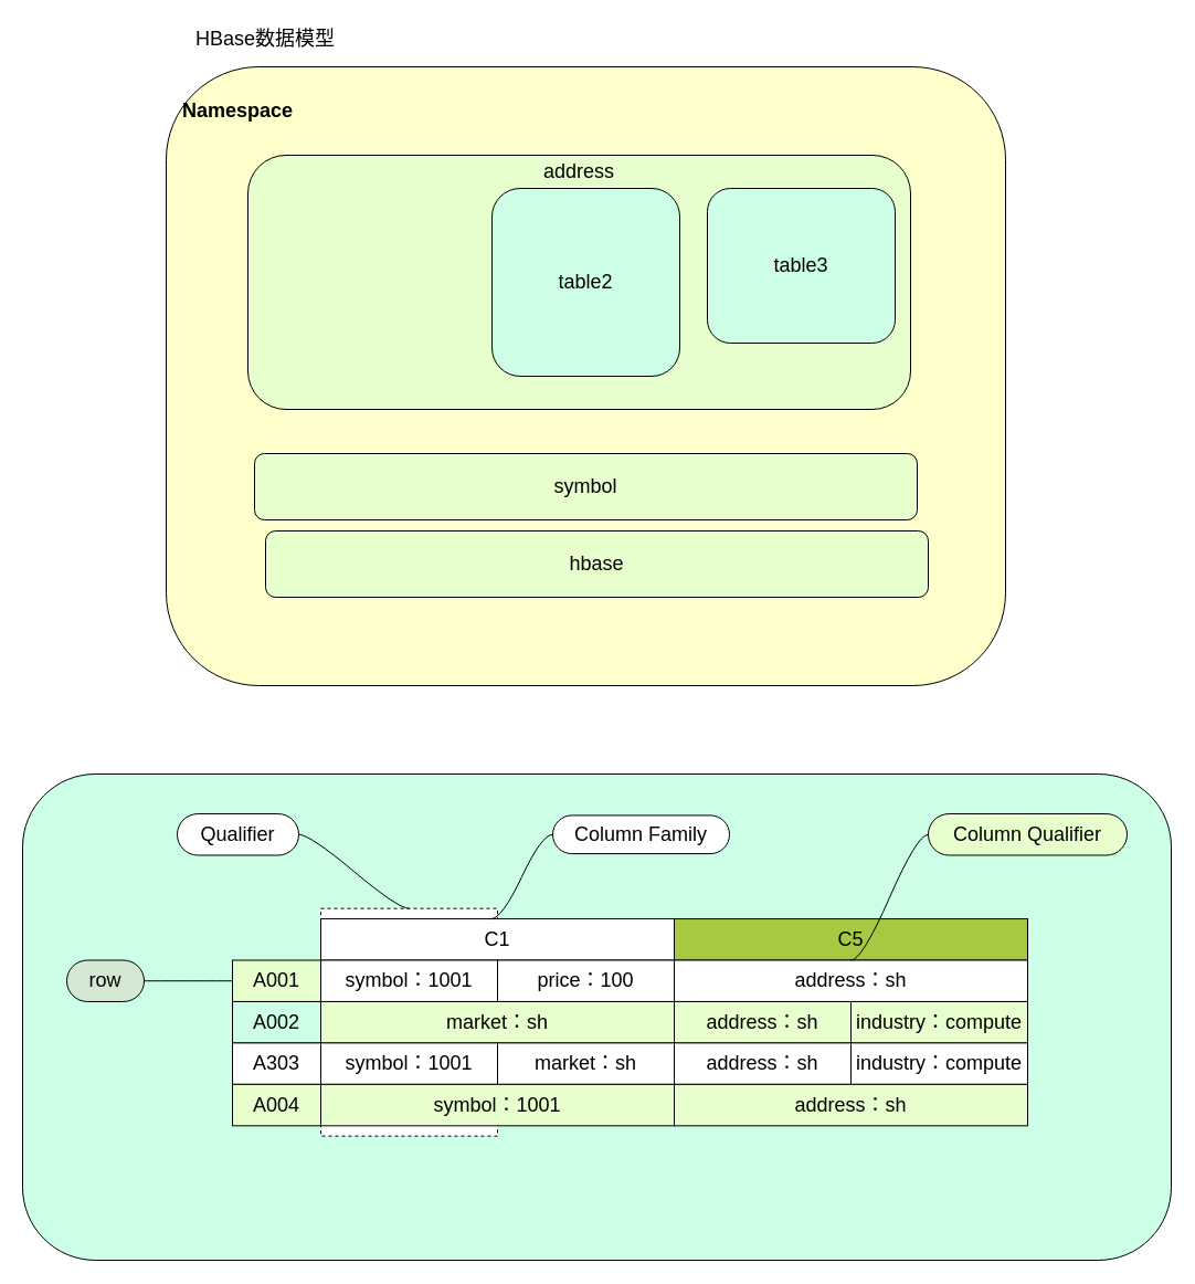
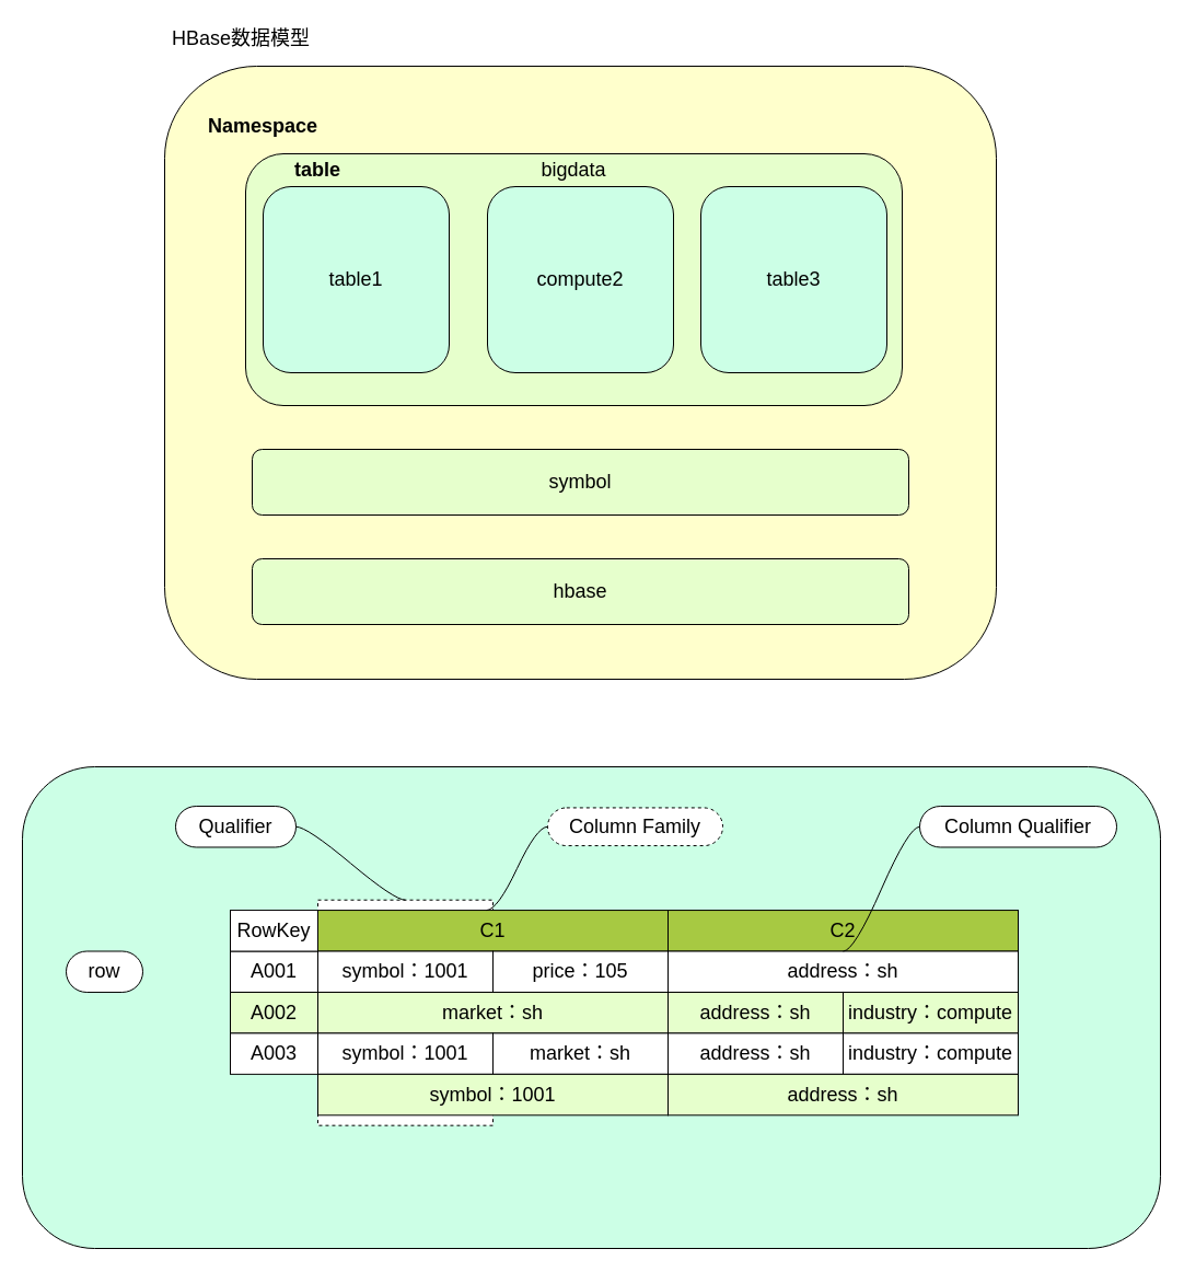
- <mxCell id="35" value="&lt;font style=&quot;font-size: 18px;&quot;&gt;HBase数据模型&lt;/font&gt;" style="text;html=1;strokeColor=none;fillColor=none;align=center;verticalAlign=middle;whiteSpace=wrap;rounded=0;" vertex="1" parent="1"><mxGeometry x="170" y="20" width="140" height="30" as="geometry" /></mxCell>
+ <mxCell id="35" value="&lt;font style=&quot;font-size: 18px;&quot;&gt;HBase数据模型&lt;/font&gt;" style="text;html=1;strokeColor=none;fillColor=none;align=center;verticalAlign=middle;whiteSpace=wrap;rounded=0;" vertex="1" parent="1"><mxGeometry x="150" width="140" height="30" as="geometry" y="20" /></mxCell>
- <mxCell id="36" value="&lt;font style=&quot;font-size: 18px;&quot;&gt;&lt;b&gt;Namespace&lt;/b&gt;&lt;/font&gt;" style="text;html=1;strokeColor=none;fillColor=none;align=center;verticalAlign=middle;whiteSpace=wrap;rounded=0;" vertex="1" parent="1"><mxGeometry x="165" y="85" width="100" height="30" as="geometry" /></mxCell>
+ <mxCell id="36" value="&lt;font style=&quot;font-size: 18px;&quot;&gt;&lt;b&gt;Namespace&lt;/b&gt;&lt;/font&gt;" style="text;html=1;strokeColor=none;fillColor=none;align=center;verticalAlign=middle;whiteSpace=wrap;rounded=0;" vertex="1" parent="1"><mxGeometry x="190" y="100" width="100" height="30" as="geometry" /></mxCell>
+ <mxCell id="42" value="&lt;font style=&quot;font-size: 18px;&quot;&gt;&lt;b&gt;table&lt;/b&gt;&lt;/font&gt;" style="text;html=1;strokeColor=none;fillColor=none;align=center;verticalAlign=middle;whiteSpace=wrap;rounded=0;" vertex="1" parent="1"><mxGeometry x="260" y="140" width="60" height="30" as="geometry" /></mxCell>
- <mxCell id="40" value="&lt;font style=&quot;font-size: 18px;&quot;&gt;address&lt;/font&gt;" style="text;html=1;strokeColor=none;fillColor=none;align=center;verticalAlign=middle;whiteSpace=wrap;rounded=0;" vertex="1" parent="1"><mxGeometry x="494" y="140" width="60" height="30" as="geometry" /></mxCell>
+ <mxCell id="40" value="&lt;font style=&quot;font-size: 18px;&quot;&gt;bigdata&lt;/font&gt;" style="text;html=1;strokeColor=none;fillColor=none;align=center;verticalAlign=middle;whiteSpace=wrap;rounded=0;" vertex="1" parent="1"><mxGeometry x="494" y="140" width="60" height="30" as="geometry" /></mxCell>
- <mxCell id="44" value="&lt;font style=&quot;font-size: 18px;&quot;&gt;table3&lt;/font&gt;" style="rounded=1;whiteSpace=wrap;html=1;fillColor=#CCFFE6;" vertex="1" parent="1"><mxGeometry x="640" y="170" width="170" height="140" as="geometry" /></mxCell>
+ <mxCell id="44" value="&lt;font style=&quot;font-size: 18px;&quot;&gt;table3&lt;/font&gt;" style="rounded=1;whiteSpace=wrap;html=1;fillColor=#CCFFE6;" vertex="1" parent="1"><mxGeometry x="640" y="170" width="170" height="170" as="geometry" /></mxCell>
+ <mxCell id="41" value="&lt;font style=&quot;font-size: 18px;&quot;&gt;table1&lt;/font&gt;" style="rounded=1;whiteSpace=wrap;html=1;fillColor=#CCFFE6;" vertex="1" parent="1"><mxGeometry x="240" y="170" width="170" height="170" as="geometry" /></mxCell>
- <mxCell id="43" value="&lt;font style=&quot;font-size: 18px;&quot;&gt;table2&lt;/font&gt;" style="rounded=1;whiteSpace=wrap;html=1;fillColor=#CCFFE6;" vertex="1" parent="1"><mxGeometry x="445" y="170" width="170" height="170" as="geometry" /></mxCell>
+ <mxCell id="43" value="&lt;font style=&quot;font-size: 18px;&quot;&gt;compute2&lt;/font&gt;" style="rounded=1;whiteSpace=wrap;html=1;fillColor=#CCFFE6;" vertex="1" parent="1"><mxGeometry x="445" y="170" width="170" height="170" as="geometry" /></mxCell>
- <mxCell id="37" value="&lt;font style=&quot;font-size: 18px;&quot;&gt;hbase&lt;/font&gt;" style="rounded=1;whiteSpace=wrap;html=1;fillColor=#E6FFCC;" vertex="1" parent="1"><mxGeometry x="240" y="480" width="600" height="60" as="geometry" /></mxCell>
+ <mxCell id="37" value="&lt;font style=&quot;font-size: 18px;&quot;&gt;hbase&lt;/font&gt;" style="rounded=1;whiteSpace=wrap;html=1;fillColor=#E6FFCC;" vertex="1" parent="1"><mxGeometry x="230" y="510" width="600" height="60" as="geometry" /></mxCell>
- <mxCell id="28" value="&lt;p data-pm-slice=&quot;1 1 []&quot;&gt;&lt;font style=&quot;font-size: 18px;&quot;&gt;Column Family&lt;/font&gt;&lt;/p&gt;" style="whiteSpace=wrap;html=1;rounded=1;arcSize=50;align=center;verticalAlign=middle;strokeWidth=1;autosize=1;spacing=4;treeFolding=1;treeMoving=1;newEdgeStyle={&quot;edgeStyle&quot;:&quot;entityRelationEdgeStyle&quot;,&quot;startArrow&quot;:&quot;none&quot;,&quot;endArrow&quot;:&quot;none&quot;,&quot;segment&quot;:10,&quot;curved&quot;:1,&quot;sourcePerimeterSpacing&quot;:0,&quot;targetPerimeterSpacing&quot;:0};" vertex="1" parent="2"><mxGeometry x="480" y="37.447" width="160" height="34.638" as="geometry" /></mxCell>
+ <mxCell id="28" value="&lt;p data-pm-slice=&quot;1 1 []&quot;&gt;&lt;font style=&quot;font-size: 18px;&quot;&gt;Column Family&lt;/font&gt;&lt;/p&gt;" style="whiteSpace=wrap;html=1;rounded=1;arcSize=50;align=center;verticalAlign=middle;strokeWidth=1;autosize=1;spacing=4;treeFolding=1;treeMoving=1;newEdgeStyle={&quot;edgeStyle&quot;:&quot;entityRelationEdgeStyle&quot;,&quot;startArrow&quot;:&quot;none&quot;,&quot;endArrow&quot;:&quot;none&quot;,&quot;segment&quot;:10,&quot;curved&quot;:1,&quot;sourcePerimeterSpacing&quot;:0,&quot;targetPerimeterSpacing&quot;:0};dashed=1;" vertex="1" parent="2"><mxGeometry x="480" y="37.447" width="160" height="34.638" as="geometry" /></mxCell>
- <mxCell id="30" value="&lt;p data-pm-slice=&quot;1 1 []&quot;&gt;&lt;font style=&quot;font-size: 18px;&quot;&gt;Column Qualifier&lt;/font&gt;&lt;/p&gt;" style="whiteSpace=wrap;html=1;rounded=1;arcSize=50;align=center;verticalAlign=middle;strokeWidth=1;autosize=1;spacing=4;treeFolding=1;treeMoving=1;newEdgeStyle={&quot;edgeStyle&quot;:&quot;entityRelationEdgeStyle&quot;,&quot;startArrow&quot;:&quot;none&quot;,&quot;endArrow&quot;:&quot;none&quot;,&quot;segment&quot;:10,&quot;curved&quot;:1,&quot;sourcePerimeterSpacing&quot;:0,&quot;targetPerimeterSpacing&quot;:0};fillColor=#e6ffcc;" vertex="1" parent="2"><mxGeometry x="820" y="36.043" width="180" height="37.447" as="geometry" /></mxCell>
+ <mxCell id="30" value="&lt;p data-pm-slice=&quot;1 1 []&quot;&gt;&lt;font style=&quot;font-size: 18px;&quot;&gt;Column Qualifier&lt;/font&gt;&lt;/p&gt;" style="whiteSpace=wrap;html=1;rounded=1;arcSize=50;align=center;verticalAlign=middle;strokeWidth=1;autosize=1;spacing=4;treeFolding=1;treeMoving=1;newEdgeStyle={&quot;edgeStyle&quot;:&quot;entityRelationEdgeStyle&quot;,&quot;startArrow&quot;:&quot;none&quot;,&quot;endArrow&quot;:&quot;none&quot;,&quot;segment&quot;:10,&quot;curved&quot;:1,&quot;sourcePerimeterSpacing&quot;:0,&quot;targetPerimeterSpacing&quot;:0};" vertex="1" parent="2"><mxGeometry x="820" y="36.043" width="180" height="37.447" as="geometry" /></mxCell>
+ <mxCell id="17" value="&lt;font style=&quot;font-size: 18px;&quot;&gt;RowKey&lt;/font&gt;" style="rounded=0;whiteSpace=wrap;html=1;" vertex="1" parent="5"><mxGeometry width="80" height="37.447" as="geometry" /></mxCell>
- <mxCell id="6" value="&lt;font style=&quot;font-size: 18px;&quot;&gt;C1&lt;/font&gt;" style="rounded=0;whiteSpace=wrap;html=1;fillColor=#ffffff;" vertex="1" parent="5"><mxGeometry x="80" width="320" height="37.447" as="geometry" /></mxCell>
+ <mxCell id="6" value="&lt;font style=&quot;font-size: 18px;&quot;&gt;C1&lt;/font&gt;" style="rounded=0;whiteSpace=wrap;html=1;fillColor=#A7C942;" vertex="1" parent="5"><mxGeometry x="80" width="320" height="37.447" as="geometry" /></mxCell>
- <mxCell id="19" value="&lt;font style=&quot;font-size: 18px;&quot;&gt;C5&lt;/font&gt;" style="rounded=0;whiteSpace=wrap;html=1;fillColor=#A7C942;" vertex="1" parent="18"><mxGeometry width="320" height="37.447" as="geometry" /></mxCell>
+ <mxCell id="19" value="&lt;font style=&quot;font-size: 18px;&quot;&gt;C2&lt;/font&gt;" style="rounded=0;whiteSpace=wrap;html=1;fillColor=#A7C942;" vertex="1" parent="18"><mxGeometry width="320" height="37.447" as="geometry" /></mxCell>
- <mxCell id="26" value="&lt;font style=&quot;font-size: 18px;&quot;&gt;row&lt;/font&gt;" style="whiteSpace=wrap;html=1;rounded=1;arcSize=50;align=center;verticalAlign=middle;strokeWidth=1;autosize=1;spacing=4;treeFolding=1;treeMoving=1;newEdgeStyle={&quot;edgeStyle&quot;:&quot;entityRelationEdgeStyle&quot;,&quot;startArrow&quot;:&quot;none&quot;,&quot;endArrow&quot;:&quot;none&quot;,&quot;segment&quot;:10,&quot;curved&quot;:1,&quot;sourcePerimeterSpacing&quot;:0,&quot;targetPerimeterSpacing&quot;:0};fillColor=#d5e8d4;" vertex="1" parent="2"><mxGeometry x="40" y="168.511" width="70" height="37.447" as="geometry" /></mxCell>
+ <mxCell id="26" value="&lt;font style=&quot;font-size: 18px;&quot;&gt;row&lt;/font&gt;" style="whiteSpace=wrap;html=1;rounded=1;arcSize=50;align=center;verticalAlign=middle;strokeWidth=1;autosize=1;spacing=4;treeFolding=1;treeMoving=1;newEdgeStyle={&quot;edgeStyle&quot;:&quot;entityRelationEdgeStyle&quot;,&quot;startArrow&quot;:&quot;none&quot;,&quot;endArrow&quot;:&quot;none&quot;,&quot;segment&quot;:10,&quot;curved&quot;:1,&quot;sourcePerimeterSpacing&quot;:0,&quot;targetPerimeterSpacing&quot;:0};" vertex="1" parent="2"><mxGeometry x="40" y="168.511" width="70" height="37.447" as="geometry" /></mxCell>
- <mxCell id="27" value="" style="edgeStyle=entityRelationEdgeStyle;startArrow=none;endArrow=none;segment=10;curved=1;sourcePerimeterSpacing=0;targetPerimeterSpacing=0;rounded=0;exitX=0;exitY=0.5;exitDx=0;exitDy=0;" edge="1" target="26" parent="2" source="9"><mxGeometry relative="1" as="geometry"><mxPoint x="410" y="440" as="sourcePoint" /><Array as="points"><mxPoint x="380" y="440" /><mxPoint x="340" y="440" /></Array></mxGeometry></mxCell>
- <mxCell id="9" value="A001" style="rounded=0;whiteSpace=wrap;html=1;fontSize=18;fillColor=#e6ffcc;" vertex="1" parent="5"><mxGeometry y="37.447" width="80" height="37.447" as="geometry" /></mxCell>
+ <mxCell id="9" value="A001" style="rounded=0;whiteSpace=wrap;html=1;fontSize=18;" vertex="1" parent="5"><mxGeometry y="37.447" width="80" height="37.447" as="geometry" /></mxCell>
- <mxCell id="8" value="&lt;font style=&quot;font-size: 18px;&quot;&gt;price：100&lt;/font&gt;" style="rounded=0;whiteSpace=wrap;html=1;" vertex="1" parent="5"><mxGeometry x="240" y="37.447" width="160" height="37.447" as="geometry" /></mxCell>
+ <mxCell id="8" value="&lt;font style=&quot;font-size: 18px;&quot;&gt;price：105&lt;/font&gt;" style="rounded=0;whiteSpace=wrap;html=1;" vertex="1" parent="5"><mxGeometry x="240" y="37.447" width="160" height="37.447" as="geometry" /></mxCell>
- <mxCell id="10" value="A002" style="rounded=0;whiteSpace=wrap;html=1;fontSize=18;fillColor=#ccffe6;" vertex="1" parent="5"><mxGeometry y="74.894" width="80" height="37.447" as="geometry" /></mxCell>
+ <mxCell id="10" value="A002" style="rounded=0;whiteSpace=wrap;html=1;fontSize=18;fillColor=#E6FFCC;" vertex="1" parent="5"><mxGeometry y="74.894" width="80" height="37.447" as="geometry" /></mxCell>
- <mxCell id="11" value="A303" style="rounded=0;whiteSpace=wrap;html=1;fontSize=18;" vertex="1" parent="5"><mxGeometry y="112.34" width="80" height="37.447" as="geometry" /></mxCell>
+ <mxCell id="11" value="A003" style="rounded=0;whiteSpace=wrap;html=1;fontSize=18;" vertex="1" parent="5"><mxGeometry y="112.34" width="80" height="37.447" as="geometry" /></mxCell>
- <mxCell id="12" value="A004" style="rounded=0;whiteSpace=wrap;html=1;fontSize=18;fillColor=#E6FFCC;" vertex="1" parent="5"><mxGeometry y="149.787" width="80" height="37.447" as="geometry" /></mxCell>
